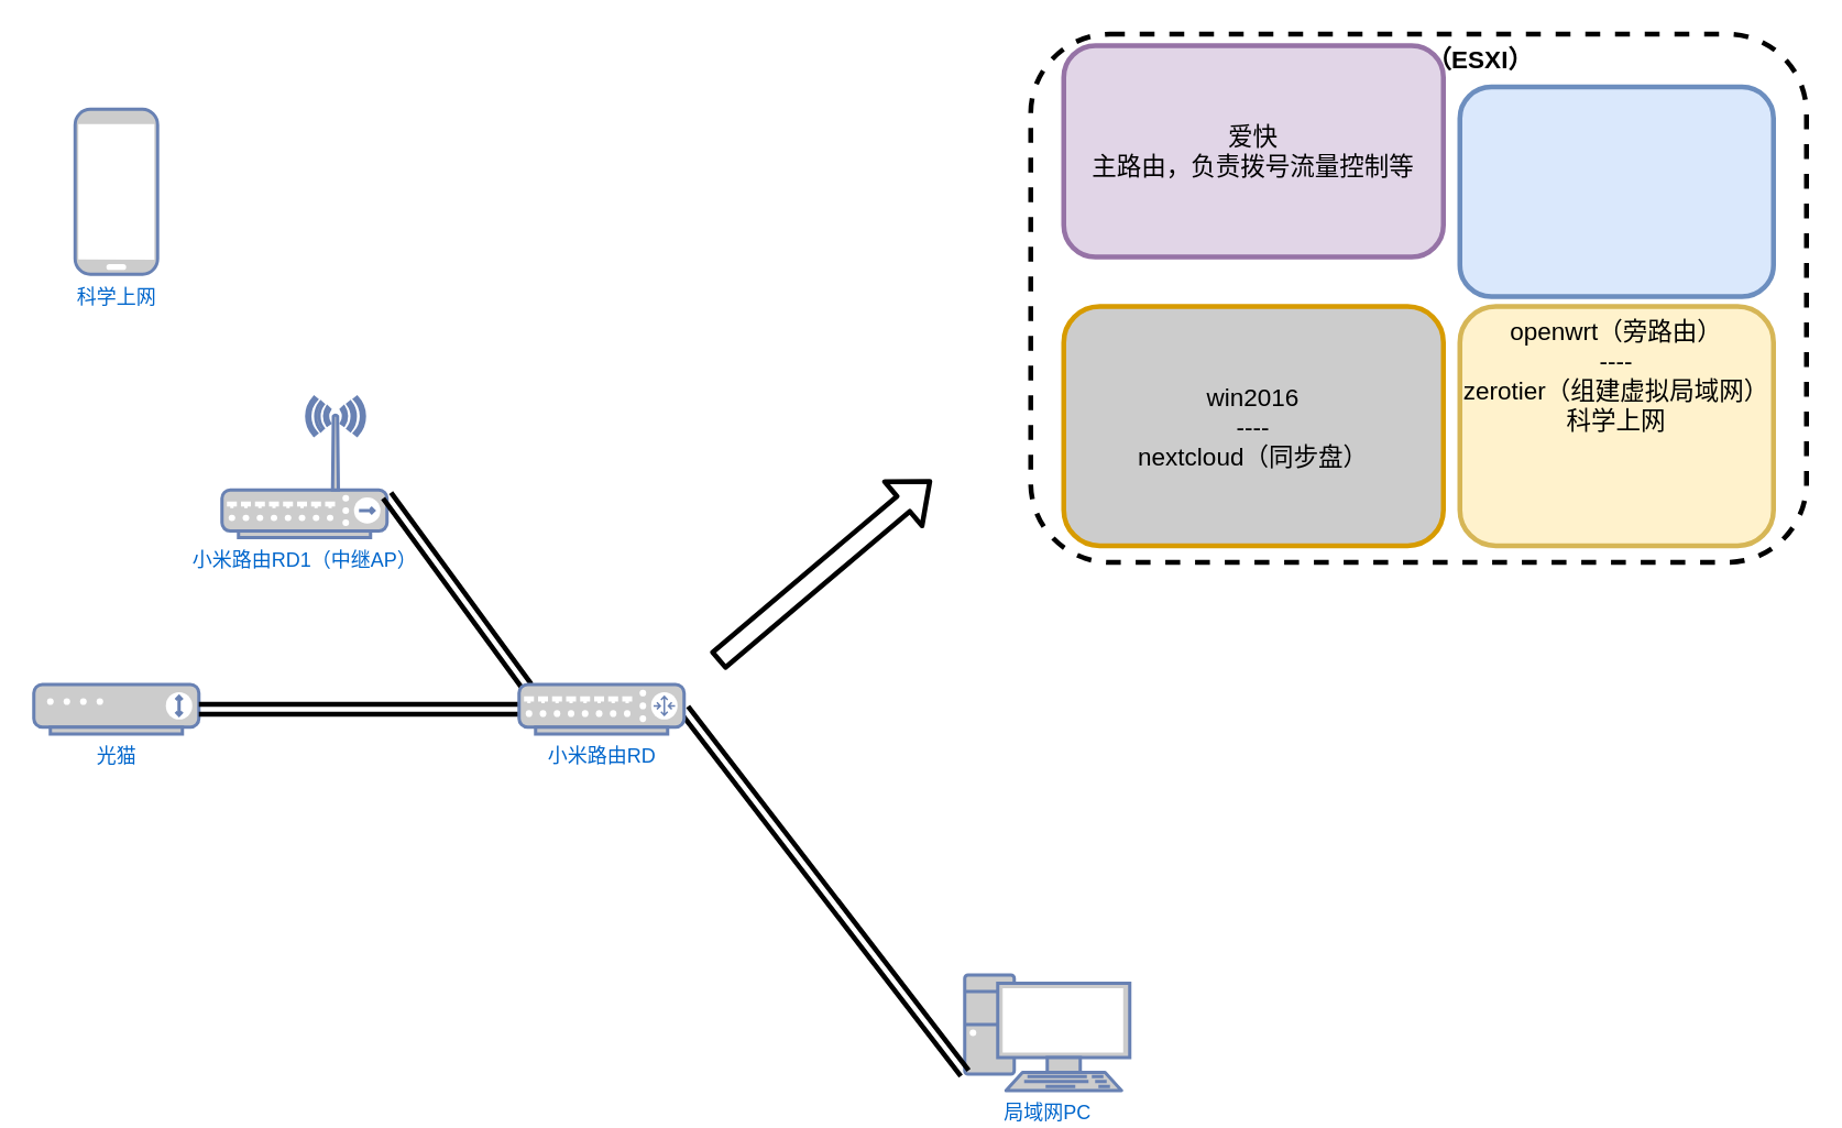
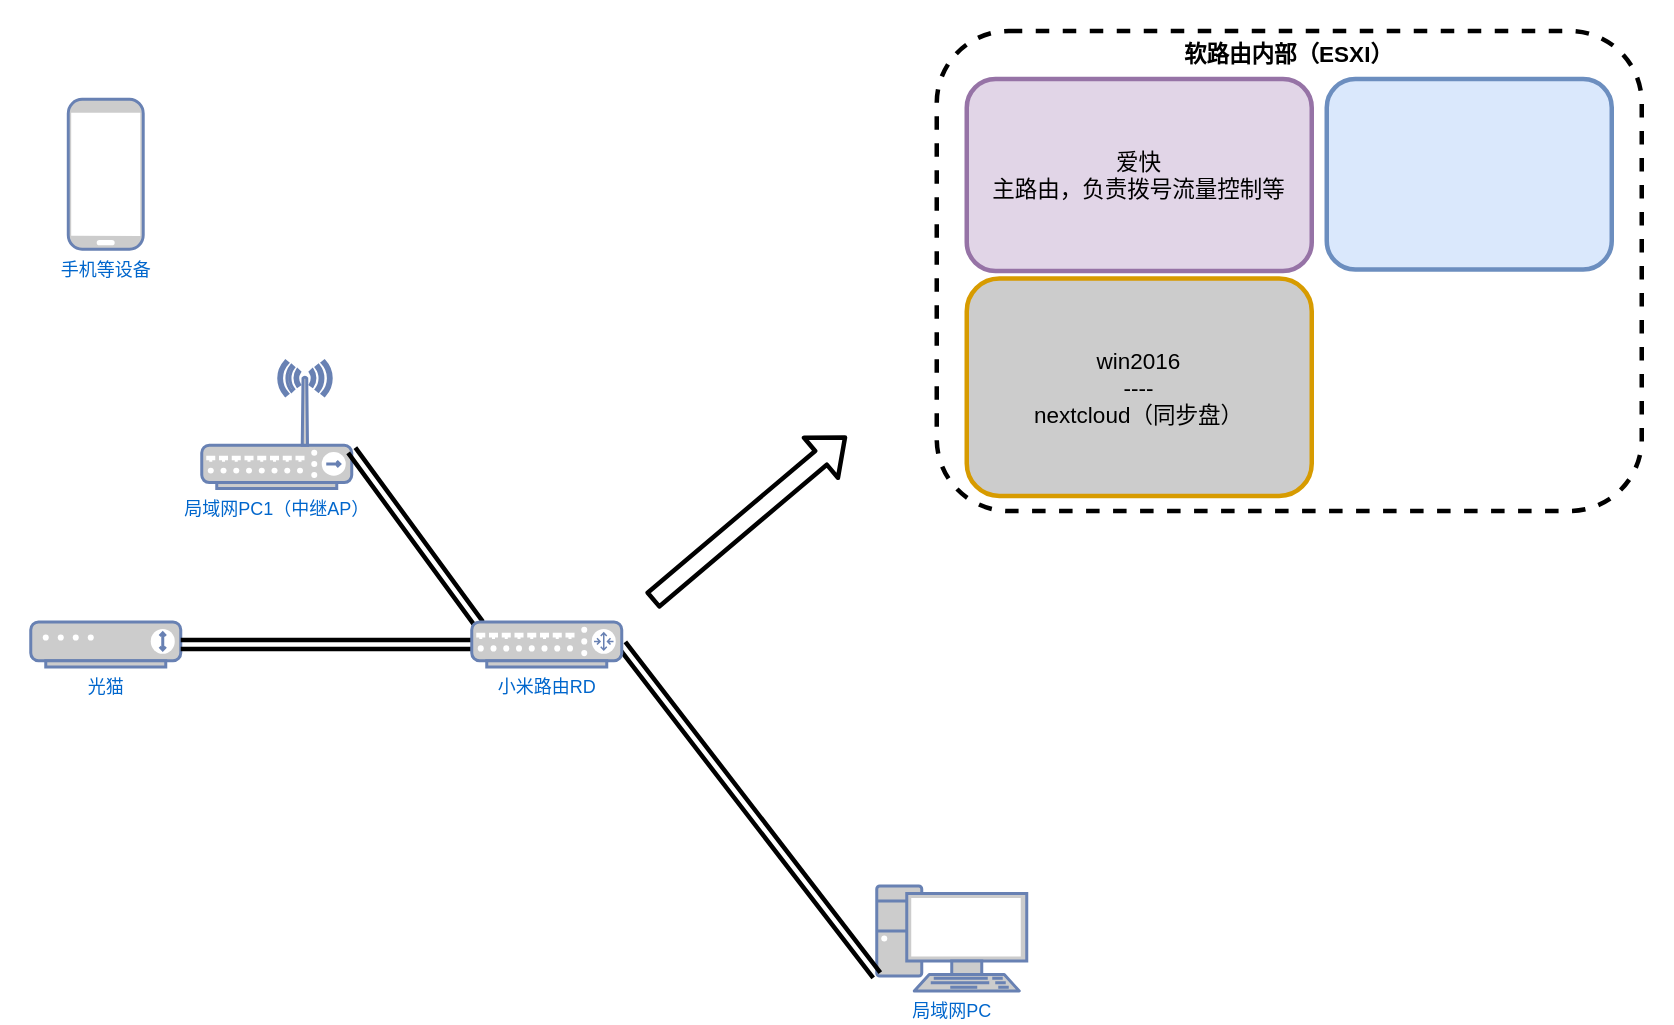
- <mxCell id="14" value="爱快&lt;br&gt;主路由，负责拨号流量控制等" style="rounded=1;whiteSpace=wrap;html=1;strokeWidth=3;fontSize=15;fillColor=#e1d5e7;strokeColor=#9673a6;" vertex="1" parent="1"><mxGeometry x="644" y="27" width="230" height="128" as="geometry" /></mxCell>
+ <mxCell id="14" value="爱快&lt;br&gt;主路由，负责拨号流量控制等" style="rounded=1;whiteSpace=wrap;html=1;strokeWidth=3;fontSize=15;fillColor=#e1d5e7;strokeColor=#9673a6;" vertex="1" parent="1"><mxGeometry x="644" y="52" width="230" height="128" as="geometry" /></mxCell>
- <mxCell id="5" value="科学上网" style="fontColor=#0066CC;verticalAlign=top;verticalLabelPosition=bottom;labelPosition=center;align=center;html=1;outlineConnect=0;fillColor=#CCCCCC;strokeColor=#6881B3;gradientColor=none;gradientDirection=north;strokeWidth=2;shape=mxgraph.networks.mobile;" vertex="1" parent="1"><mxGeometry x="45" y="65.5" width="50" height="100" as="geometry" /></mxCell>
+ <mxCell id="5" value="手机等设备" style="fontColor=#0066CC;verticalAlign=top;verticalLabelPosition=bottom;labelPosition=center;align=center;html=1;outlineConnect=0;fillColor=#CCCCCC;strokeColor=#6881B3;gradientColor=none;gradientDirection=north;strokeWidth=2;shape=mxgraph.networks.mobile;" vertex="1" parent="1"><mxGeometry x="45" y="65.5" width="50" height="100" as="geometry" /></mxCell>
- <mxCell id="11" value="openwrt（旁路由）&lt;br&gt;----&lt;br&gt;zerotier（组建虚拟局域网）&lt;br&gt;科学上网" style="rounded=1;whiteSpace=wrap;html=1;strokeWidth=3;fontSize=15;verticalAlign=top;fillColor=#fff2cc;strokeColor=#d6b656;" vertex="1" parent="1"><mxGeometry x="884" y="185" width="190" height="145" as="geometry" /></mxCell>
- <mxCell id="3" value="小米路由RD1（中继AP）" style="fontColor=#0066CC;verticalAlign=top;verticalLabelPosition=bottom;labelPosition=center;align=center;html=1;outlineConnect=0;fillColor=#CCCCCC;strokeColor=#6881B3;gradientColor=none;gradientDirection=north;strokeWidth=2;shape=mxgraph.networks.wireless_hub;" vertex="1" parent="1"><mxGeometry x="134" y="240" width="100" height="85" as="geometry" /></mxCell>
+ <mxCell id="3" value="局域网PC1（中继AP）" style="fontColor=#0066CC;verticalAlign=top;verticalLabelPosition=bottom;labelPosition=center;align=center;html=1;outlineConnect=0;fillColor=#CCCCCC;strokeColor=#6881B3;gradientColor=none;gradientDirection=north;strokeWidth=2;shape=mxgraph.networks.wireless_hub;" vertex="1" parent="1"><mxGeometry x="134" y="240" width="100" height="85" as="geometry" /></mxCell>
